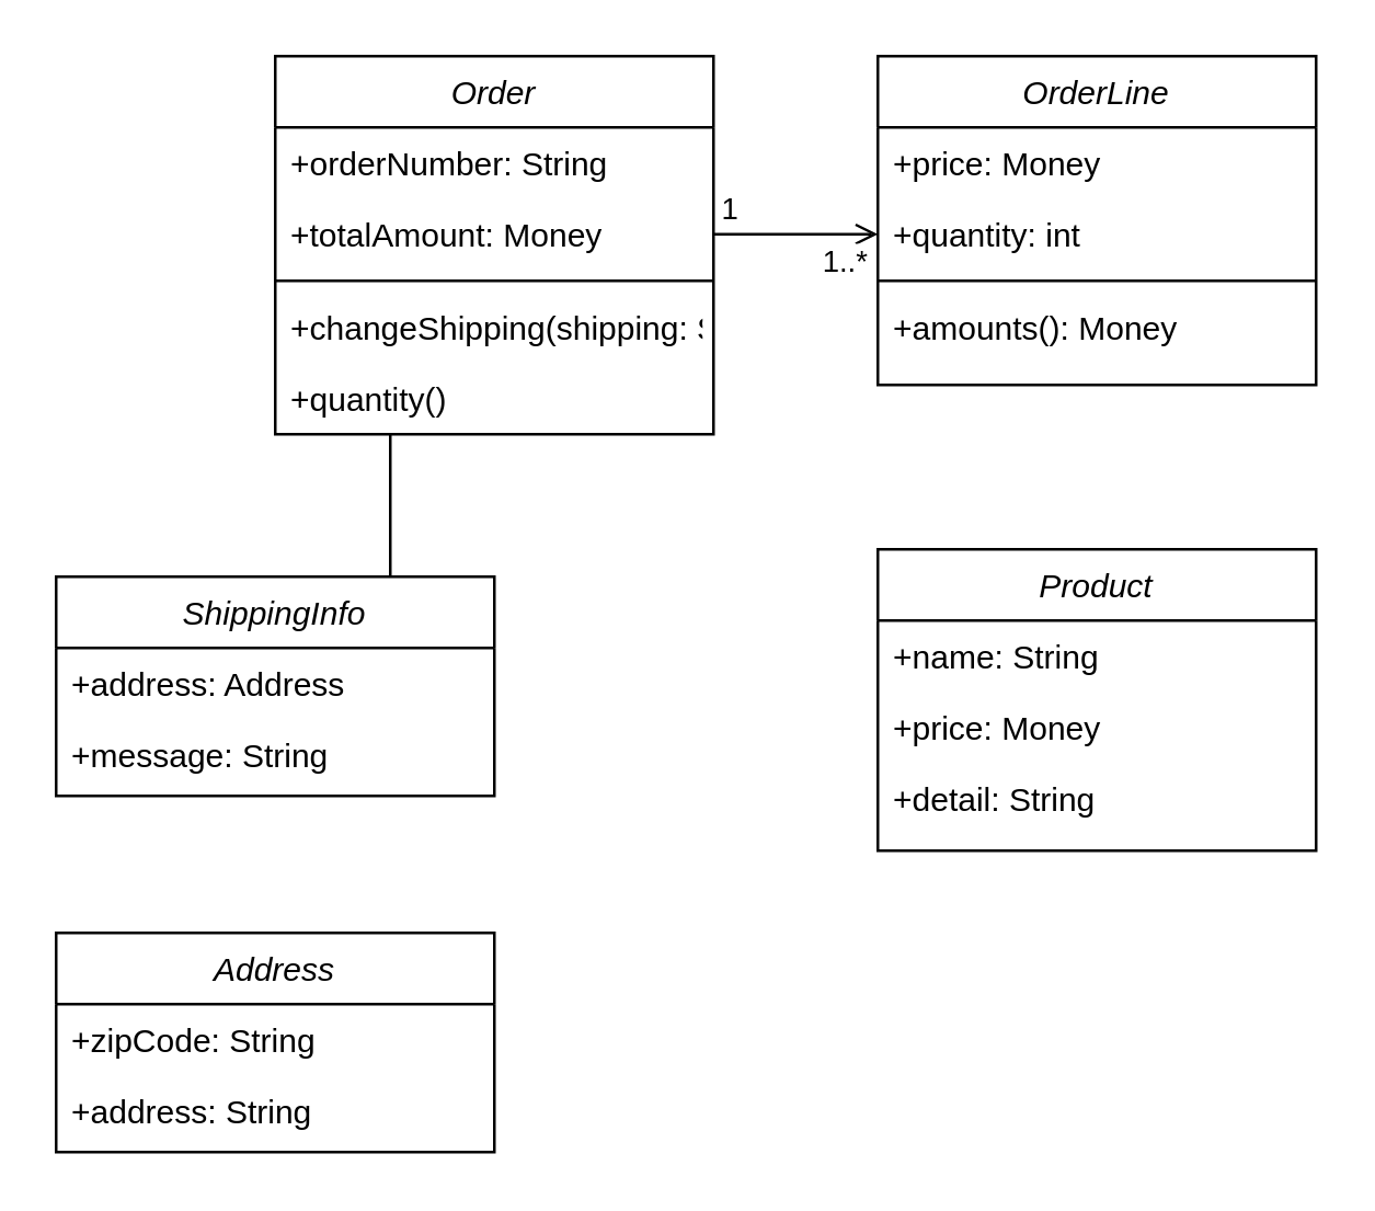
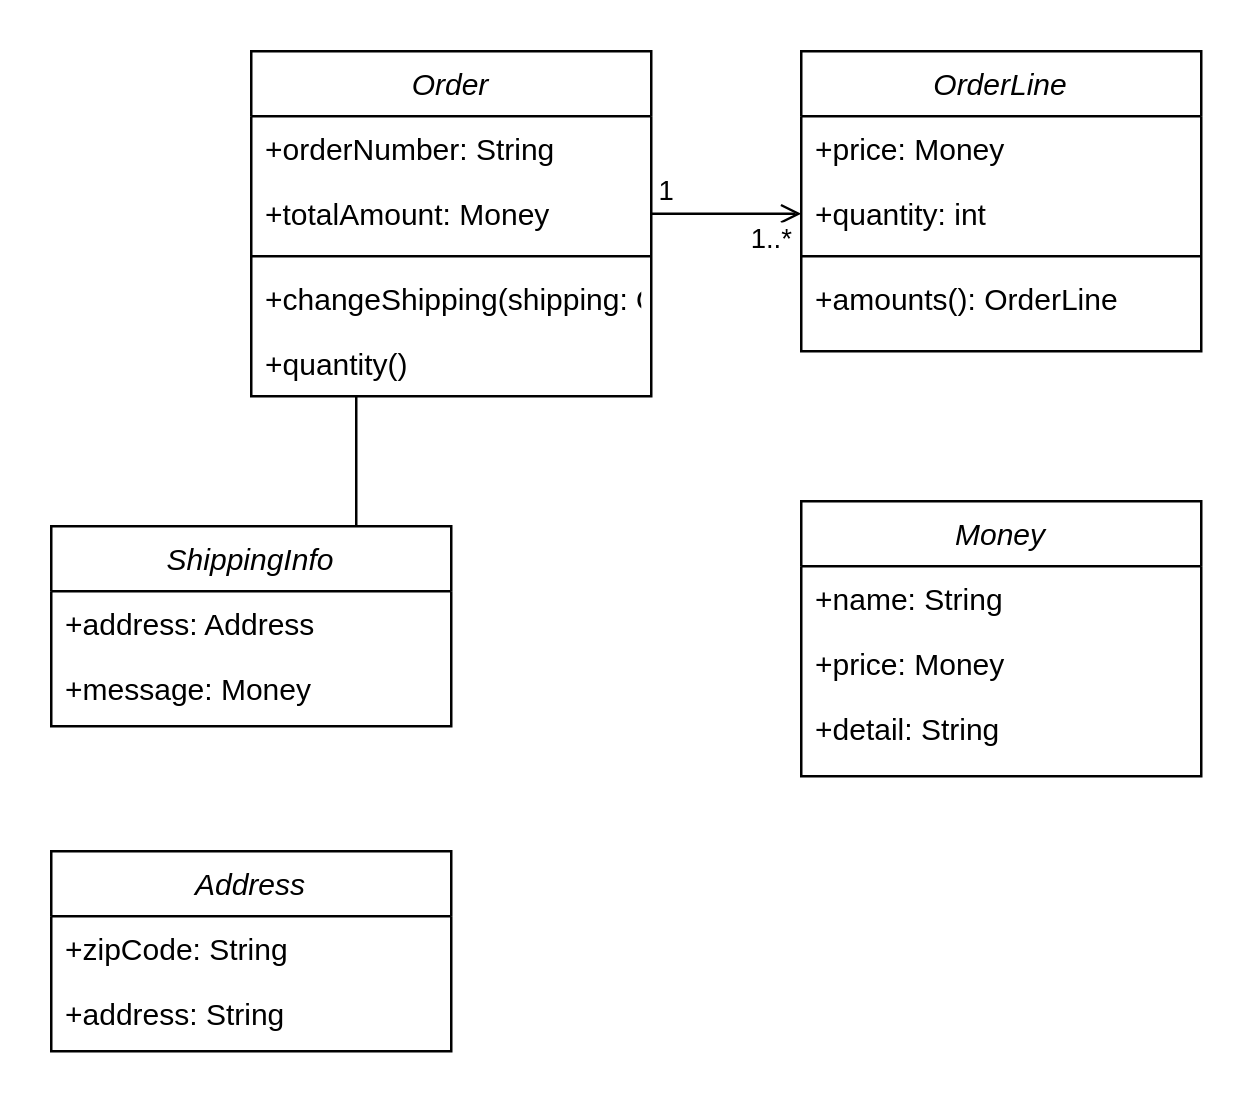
- <mxCell id="7" value="+changeShipping(shipping: ShippingInfo)" style="text;align=left;verticalAlign=top;spacingLeft=4;spacingRight=4;overflow=hidden;rotatable=0;points=[[0,0.5],[1,0.5]];portConstraint=eastwest;" vertex="1" parent="3"><mxGeometry y="86" width="160" height="26" as="geometry" /></mxCell>
+ <mxCell id="7" value="+changeShipping(shipping: OrderLine)" style="text;align=left;verticalAlign=top;spacingLeft=4;spacingRight=4;overflow=hidden;rotatable=0;points=[[0,0.5],[1,0.5]];portConstraint=eastwest;" vertex="1" parent="3"><mxGeometry y="86" width="160" height="26" as="geometry" /></mxCell>
- <mxCell id="13" value="+amounts(): Money" style="text;align=left;verticalAlign=top;spacingLeft=4;spacingRight=4;overflow=hidden;rotatable=0;points=[[0,0.5],[1,0.5]];portConstraint=eastwest;" vertex="1" parent="9"><mxGeometry y="86" width="160" height="24" as="geometry" /></mxCell>
+ <mxCell id="13" value="+amounts(): OrderLine" style="text;align=left;verticalAlign=top;spacingLeft=4;spacingRight=4;overflow=hidden;rotatable=0;points=[[0,0.5],[1,0.5]];portConstraint=eastwest;" vertex="1" parent="9"><mxGeometry y="86" width="160" height="24" as="geometry" /></mxCell>
- <mxCell id="14" value="Product" style="swimlane;fontStyle=2;align=center;verticalAlign=top;childLayout=stackLayout;horizontal=1;startSize=26;horizontalStack=0;resizeParent=1;resizeLast=0;collapsible=1;marginBottom=0;rounded=0;shadow=0;strokeWidth=1;" vertex="1" parent="1"><mxGeometry x="320" y="200" width="160" height="110" as="geometry"><mxRectangle x="220" y="120" width="160" height="26" as="alternateBounds" /></mxGeometry></mxCell>
+ <mxCell id="14" value="Money" style="swimlane;fontStyle=2;align=center;verticalAlign=top;childLayout=stackLayout;horizontal=1;startSize=26;horizontalStack=0;resizeParent=1;resizeLast=0;collapsible=1;marginBottom=0;rounded=0;shadow=0;strokeWidth=1;" vertex="1" parent="1"><mxGeometry x="320" y="200" width="160" height="110" as="geometry"><mxRectangle x="220" y="120" width="160" height="26" as="alternateBounds" /></mxGeometry></mxCell>
- <mxCell id="23" value="+message: String" style="text;align=left;verticalAlign=top;spacingLeft=4;spacingRight=4;overflow=hidden;rotatable=0;points=[[0,0.5],[1,0.5]];portConstraint=eastwest;rounded=0;shadow=0;html=0;" vertex="1" parent="21"><mxGeometry y="52" width="160" height="26" as="geometry" /></mxCell>
+ <mxCell id="23" value="+message: Money" style="text;align=left;verticalAlign=top;spacingLeft=4;spacingRight=4;overflow=hidden;rotatable=0;points=[[0,0.5],[1,0.5]];portConstraint=eastwest;rounded=0;shadow=0;html=0;" vertex="1" parent="21"><mxGeometry y="52" width="160" height="26" as="geometry" /></mxCell>
